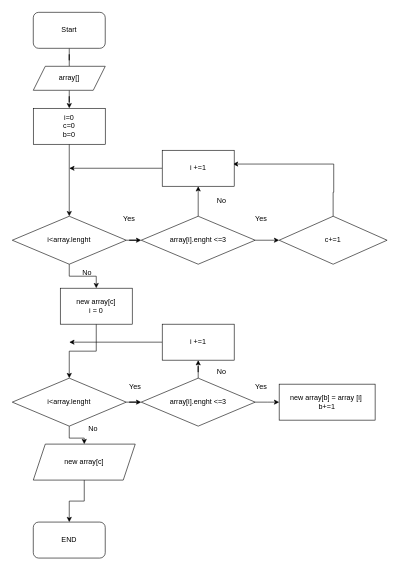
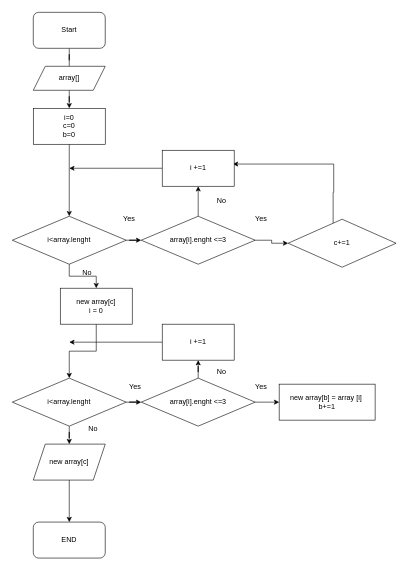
- <mxCell id="16" value="c+=1" style="rhombus;whiteSpace=wrap;html=1;" vertex="1" parent="1"><mxGeometry x="465" y="360" width="180" height="80" as="geometry" /></mxCell>
+ <mxCell id="16" value="c+=1" style="rhombus;whiteSpace=wrap;html=1;" vertex="1" parent="1"><mxGeometry x="480" y="365" width="180" height="80" as="geometry" /></mxCell>
- <mxCell id="28" value="new array[c]&lt;br&gt;" style="shape=parallelogram;perimeter=parallelogramPerimeter;whiteSpace=wrap;html=1;fixedSize=1;" vertex="1" parent="1"><mxGeometry x="55" y="740" width="170" height="60" as="geometry" /></mxCell>
+ <mxCell id="28" value="new array[c]&lt;br&gt;" style="shape=parallelogram;perimeter=parallelogramPerimeter;whiteSpace=wrap;html=1;fixedSize=1;" vertex="1" parent="1"><mxGeometry x="55" y="740" width="120" height="60" as="geometry" /></mxCell>
